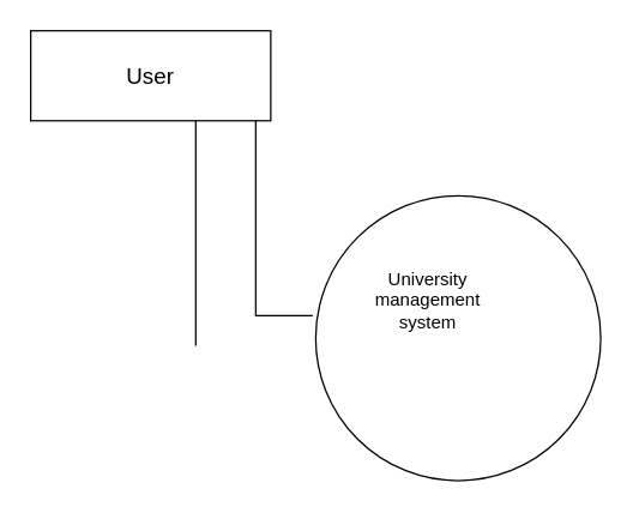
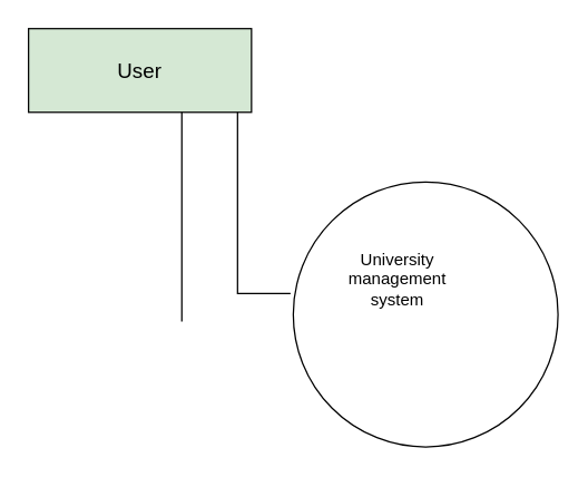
- <mxCell id="4" value="&lt;font style=&quot;font-size: 15px;&quot;&gt;User&lt;/font&gt;" style="rounded=0;whiteSpace=wrap;html=1;" vertex="1" parent="1"><mxGeometry x="20" y="20" width="160" height="60" as="geometry" /></mxCell>
+ <mxCell id="4" value="&lt;font style=&quot;font-size: 15px;&quot;&gt;User&lt;/font&gt;" style="rounded=0;whiteSpace=wrap;html=1;fillColor=#d5e8d4;" vertex="1" parent="1"><mxGeometry x="20" y="20" width="160" height="60" as="geometry" /></mxCell>
